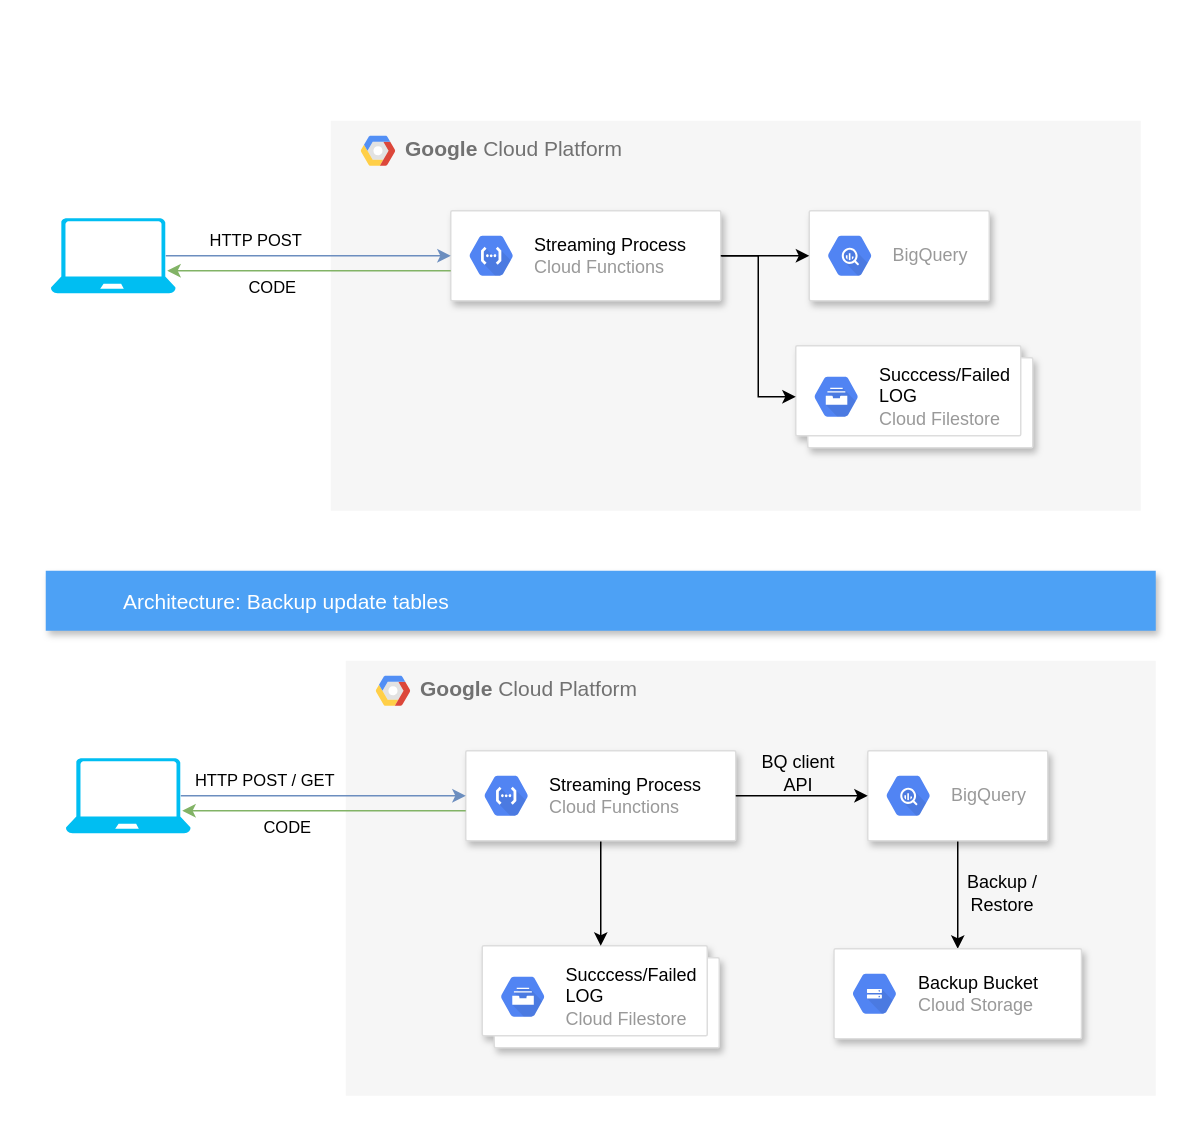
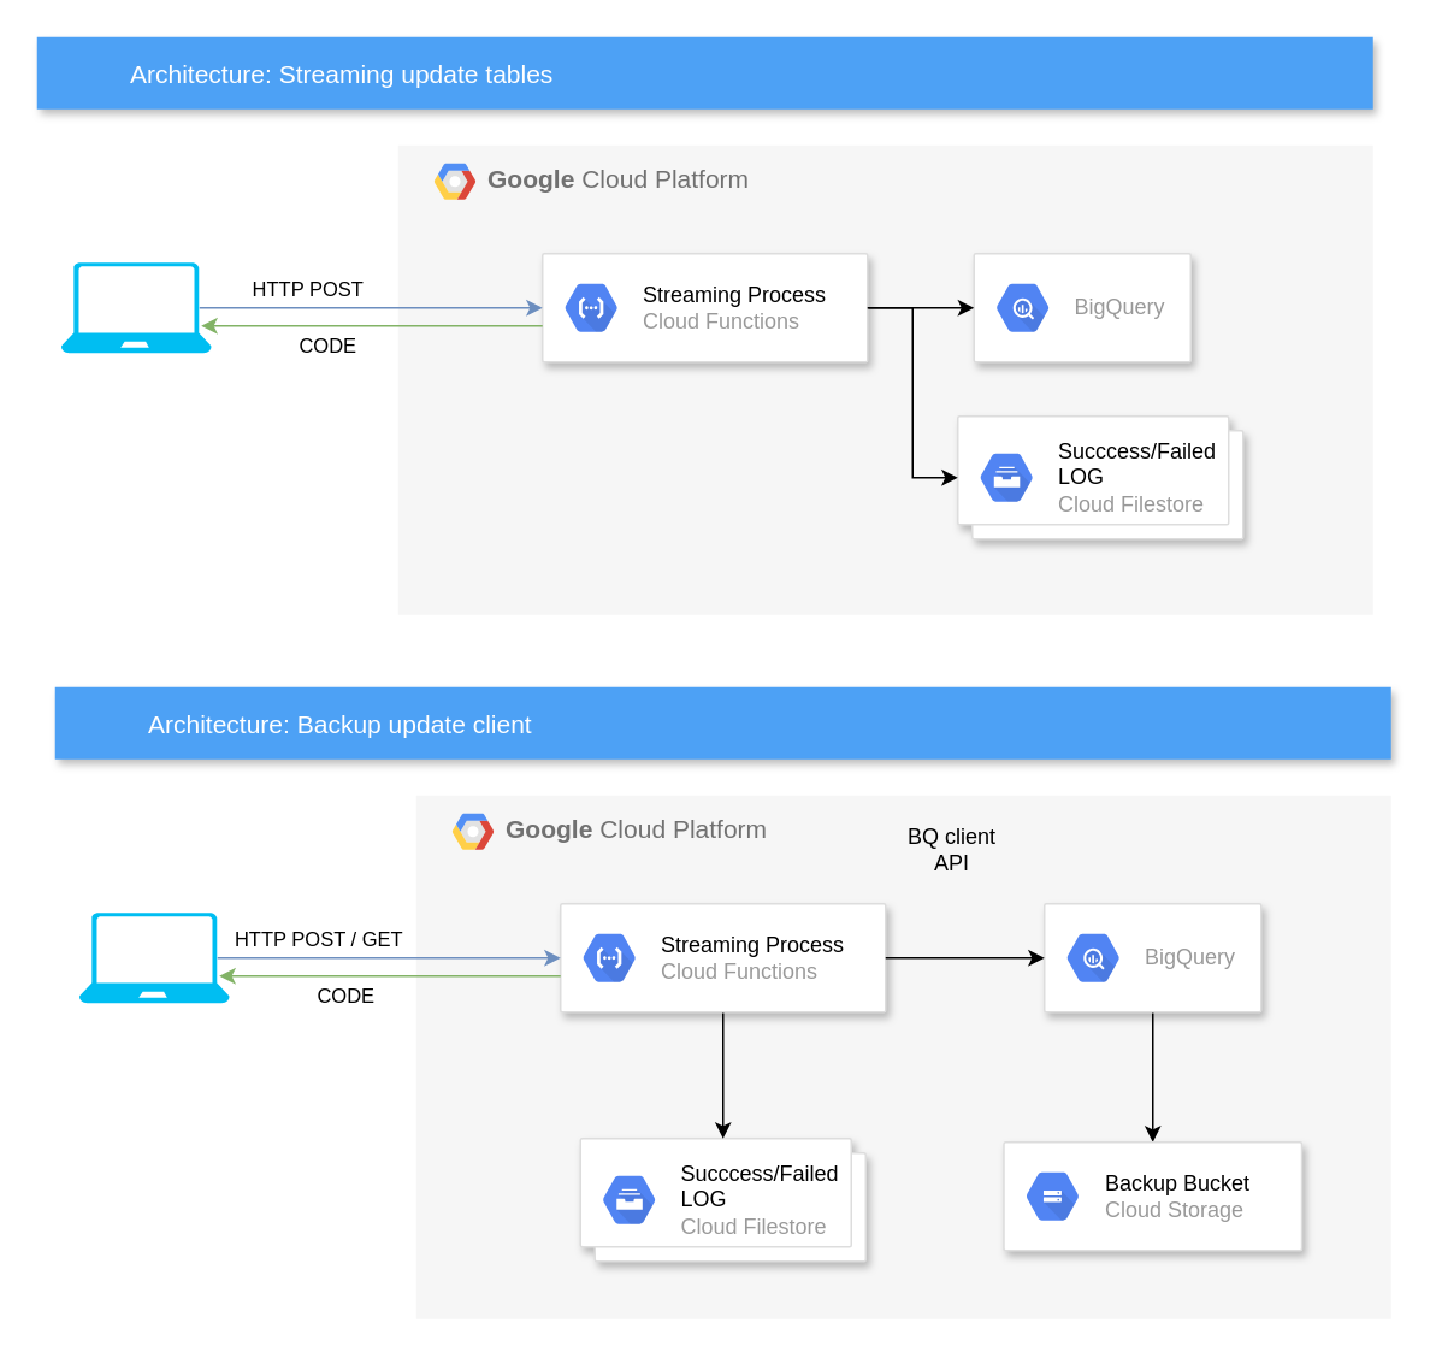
+ <mxCell id="4" value="Architecture: Streaming update tables" style="fillColor=#4DA1F5;strokeColor=none;shadow=1;gradientColor=none;fontSize=14;align=left;spacingLeft=50;fontColor=#ffffff;" parent="2" vertex="1"><mxGeometry width="740" height="40" as="geometry" /></mxCell>
- <mxCell id="20" value="Architecture: Backup update tables" style="fillColor=#4DA1F5;strokeColor=none;shadow=1;gradientColor=none;fontSize=14;align=left;spacingLeft=50;fontColor=#ffffff;" vertex="1" parent="1"><mxGeometry x="30" y="380" width="740" height="40" as="geometry" /></mxCell>
+ <mxCell id="20" value="Architecture: Backup update client" style="fillColor=#4DA1F5;strokeColor=none;shadow=1;gradientColor=none;fontSize=14;align=left;spacingLeft=50;fontColor=#ffffff;" vertex="1" parent="1"><mxGeometry x="30" y="380" width="740" height="40" as="geometry" /></mxCell>
- <mxCell id="36" value="BQ client API" style="text;html=1;strokeColor=none;fillColor=none;align=center;verticalAlign=middle;whiteSpace=wrap;rounded=0;" vertex="1" parent="1"><mxGeometry x="502" y="500" width="60" height="30" as="geometry" /></mxCell>
+ <mxCell id="36" value="BQ client API" style="text;html=1;strokeColor=none;fillColor=none;align=center;verticalAlign=middle;whiteSpace=wrap;rounded=0;" vertex="1" parent="1"><mxGeometry x="497" y="455" width="60" height="30" as="geometry" /></mxCell>
- <mxCell id="39" value="Backup / Restore" style="text;html=1;strokeColor=none;fillColor=none;align=center;verticalAlign=middle;whiteSpace=wrap;rounded=0;" vertex="1" parent="1"><mxGeometry x="638" y="580" width="60" height="30" as="geometry" /></mxCell>
